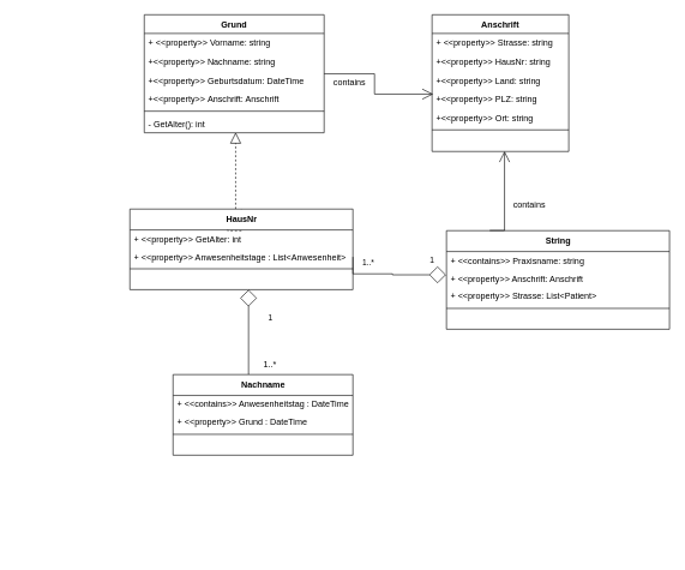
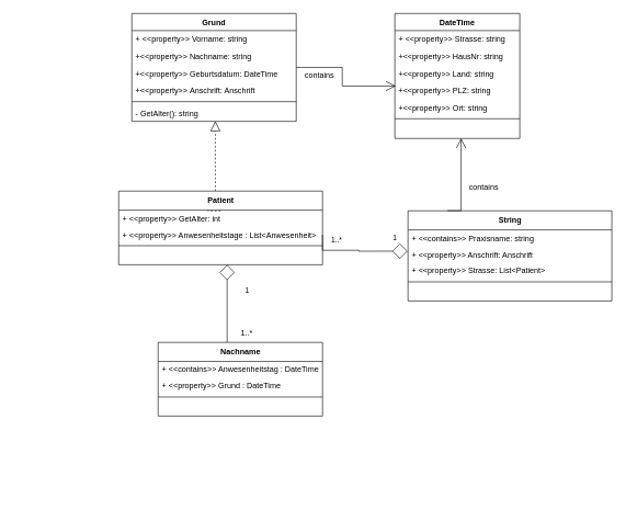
- <mxCell id="10" value="Anschrift" style="swimlane;fontStyle=1;align=center;verticalAlign=top;childLayout=stackLayout;horizontal=1;startSize=26;horizontalStack=0;resizeParent=1;resizeParentMax=0;resizeLast=0;collapsible=1;marginBottom=0;" parent="1" vertex="1"><mxGeometry x="600" y="20" width="190" height="190" as="geometry" /></mxCell>
+ <mxCell id="10" value="DateTime" style="swimlane;fontStyle=1;align=center;verticalAlign=top;childLayout=stackLayout;horizontal=1;startSize=26;horizontalStack=0;resizeParent=1;resizeParentMax=0;resizeLast=0;collapsible=1;marginBottom=0;" parent="1" vertex="1"><mxGeometry x="600" y="20" width="190" height="190" as="geometry" /></mxCell>
- <mxCell id="9" value="- GetAlter(): int" style="text;strokeColor=none;fillColor=none;align=left;verticalAlign=top;spacingLeft=4;spacingRight=4;overflow=hidden;rotatable=0;points=[[0,0.5],[1,0.5]];portConstraint=eastwest;" parent="3" vertex="1"><mxGeometry y="138" width="250" height="26" as="geometry" /></mxCell>
+ <mxCell id="9" value="- GetAlter(): string" style="text;strokeColor=none;fillColor=none;align=left;verticalAlign=top;spacingLeft=4;spacingRight=4;overflow=hidden;rotatable=0;points=[[0,0.5],[1,0.5]];portConstraint=eastwest;" parent="3" vertex="1"><mxGeometry y="138" width="250" height="26" as="geometry" /></mxCell>
- <mxCell id="27" value="HausNr" style="swimlane;fontStyle=1;align=center;verticalAlign=middle;childLayout=stackLayout;horizontal=1;startSize=29;horizontalStack=0;resizeParent=1;resizeParentMax=0;resizeLast=0;collapsible=0;marginBottom=0;html=1;" parent="1" vertex="1"><mxGeometry x="180" y="290" width="310" height="112" as="geometry" /></mxCell>
+ <mxCell id="27" value="Patient" style="swimlane;fontStyle=1;align=center;verticalAlign=middle;childLayout=stackLayout;horizontal=1;startSize=29;horizontalStack=0;resizeParent=1;resizeParentMax=0;resizeLast=0;collapsible=0;marginBottom=0;html=1;" parent="1" vertex="1"><mxGeometry x="180" y="290" width="310" height="112" as="geometry" /></mxCell>
